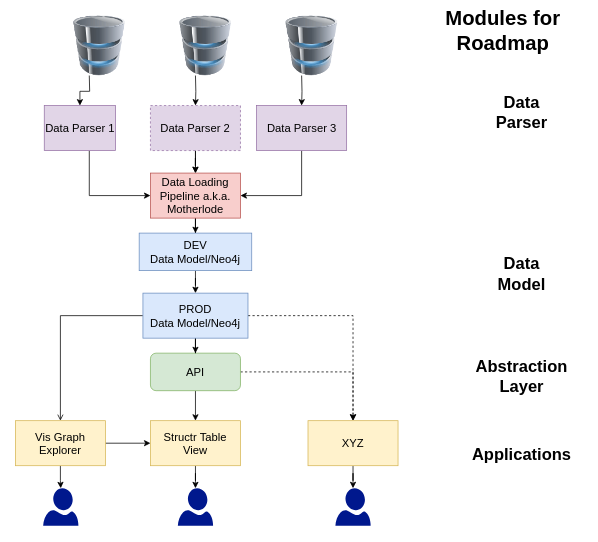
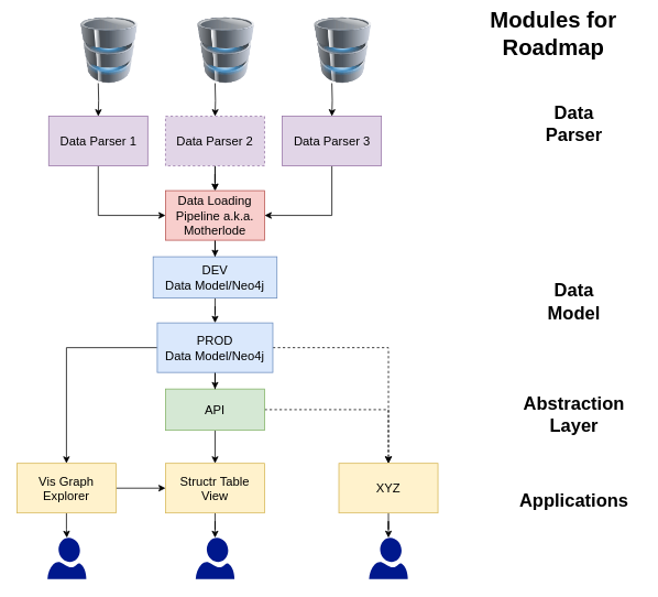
- <mxCell id="20" value="Data Parser 1" style="rounded=0;whiteSpace=wrap;html=1;fillColor=#e1d5e7;strokeColor=#9673a6;fontSize=15;" vertex="1" parent="1"><mxGeometry x="58.5" y="140" width="95" height="60" as="geometry" /></mxCell>
+ <mxCell id="20" value="Data Parser 1" style="rounded=0;whiteSpace=wrap;html=1;fillColor=#e1d5e7;strokeColor=#9673a6;fontSize=15;" vertex="1" parent="1"><mxGeometry x="58.5" y="140" width="120" height="60" as="geometry" /></mxCell>
- <mxCell id="4" value="API" style="whiteSpace=wrap;html=1;fillColor=#d5e8d4;strokeColor=#82b366;fontSize=15;gradientColor=none;rounded=1;" vertex="1" parent="1"><mxGeometry x="200" y="470" width="120" height="50" as="geometry" /></mxCell>
+ <mxCell id="4" value="API" style="rounded=0;whiteSpace=wrap;html=1;fillColor=#d5e8d4;strokeColor=#82b366;fontSize=15;gradientColor=none;" vertex="1" parent="1"><mxGeometry x="200" y="470" width="120" height="50" as="geometry" /></mxCell>
- <mxCell id="12" style="edgeStyle=orthogonalEdgeStyle;rounded=0;orthogonalLoop=1;jettySize=auto;html=1;fontSize=15;endArrow=open;" edge="1" parent="1" source="15" target="7"><mxGeometry relative="1" as="geometry" /></mxCell>
+ <mxCell id="12" style="edgeStyle=orthogonalEdgeStyle;rounded=0;orthogonalLoop=1;jettySize=auto;html=1;fontSize=15;" edge="1" parent="1" source="15" target="7"><mxGeometry relative="1" as="geometry" /></mxCell>
